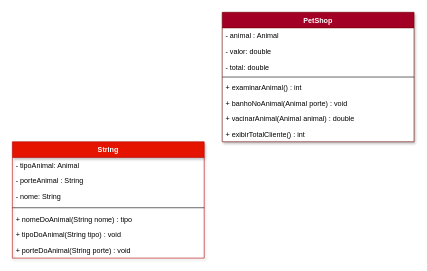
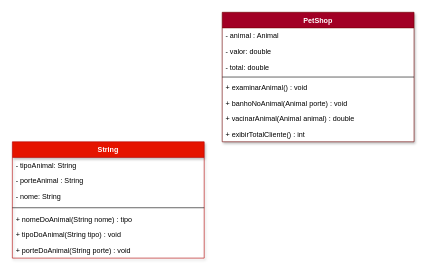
- <mxCell id="15" value="+ examinarAnimal() : int &#10;" style="text;strokeColor=none;fillColor=none;align=left;verticalAlign=top;spacingLeft=4;spacingRight=4;overflow=hidden;rotatable=0;points=[[0,0.5],[1,0.5]];portConstraint=eastwest;" parent="10" vertex="1"><mxGeometry y="112" width="320" height="26" as="geometry" /></mxCell>
+ <mxCell id="15" value="+ examinarAnimal() : void &#10;" style="text;strokeColor=none;fillColor=none;align=left;verticalAlign=top;spacingLeft=4;spacingRight=4;overflow=hidden;rotatable=0;points=[[0,0.5],[1,0.5]];portConstraint=eastwest;" parent="10" vertex="1"><mxGeometry y="112" width="320" height="26" as="geometry" /></mxCell>
- <mxCell id="3" value="- tipoAnimal: Animal&#10;" style="text;strokeColor=none;fillColor=none;align=left;verticalAlign=top;spacingLeft=4;spacingRight=4;overflow=hidden;rotatable=0;points=[[0,0.5],[1,0.5]];portConstraint=eastwest;" parent="2" vertex="1"><mxGeometry y="26" width="320" height="26" as="geometry" /></mxCell>
+ <mxCell id="3" value="- tipoAnimal: String&#10;" style="text;strokeColor=none;fillColor=none;align=left;verticalAlign=top;spacingLeft=4;spacingRight=4;overflow=hidden;rotatable=0;points=[[0,0.5],[1,0.5]];portConstraint=eastwest;" parent="2" vertex="1"><mxGeometry y="26" width="320" height="26" as="geometry" /></mxCell>
